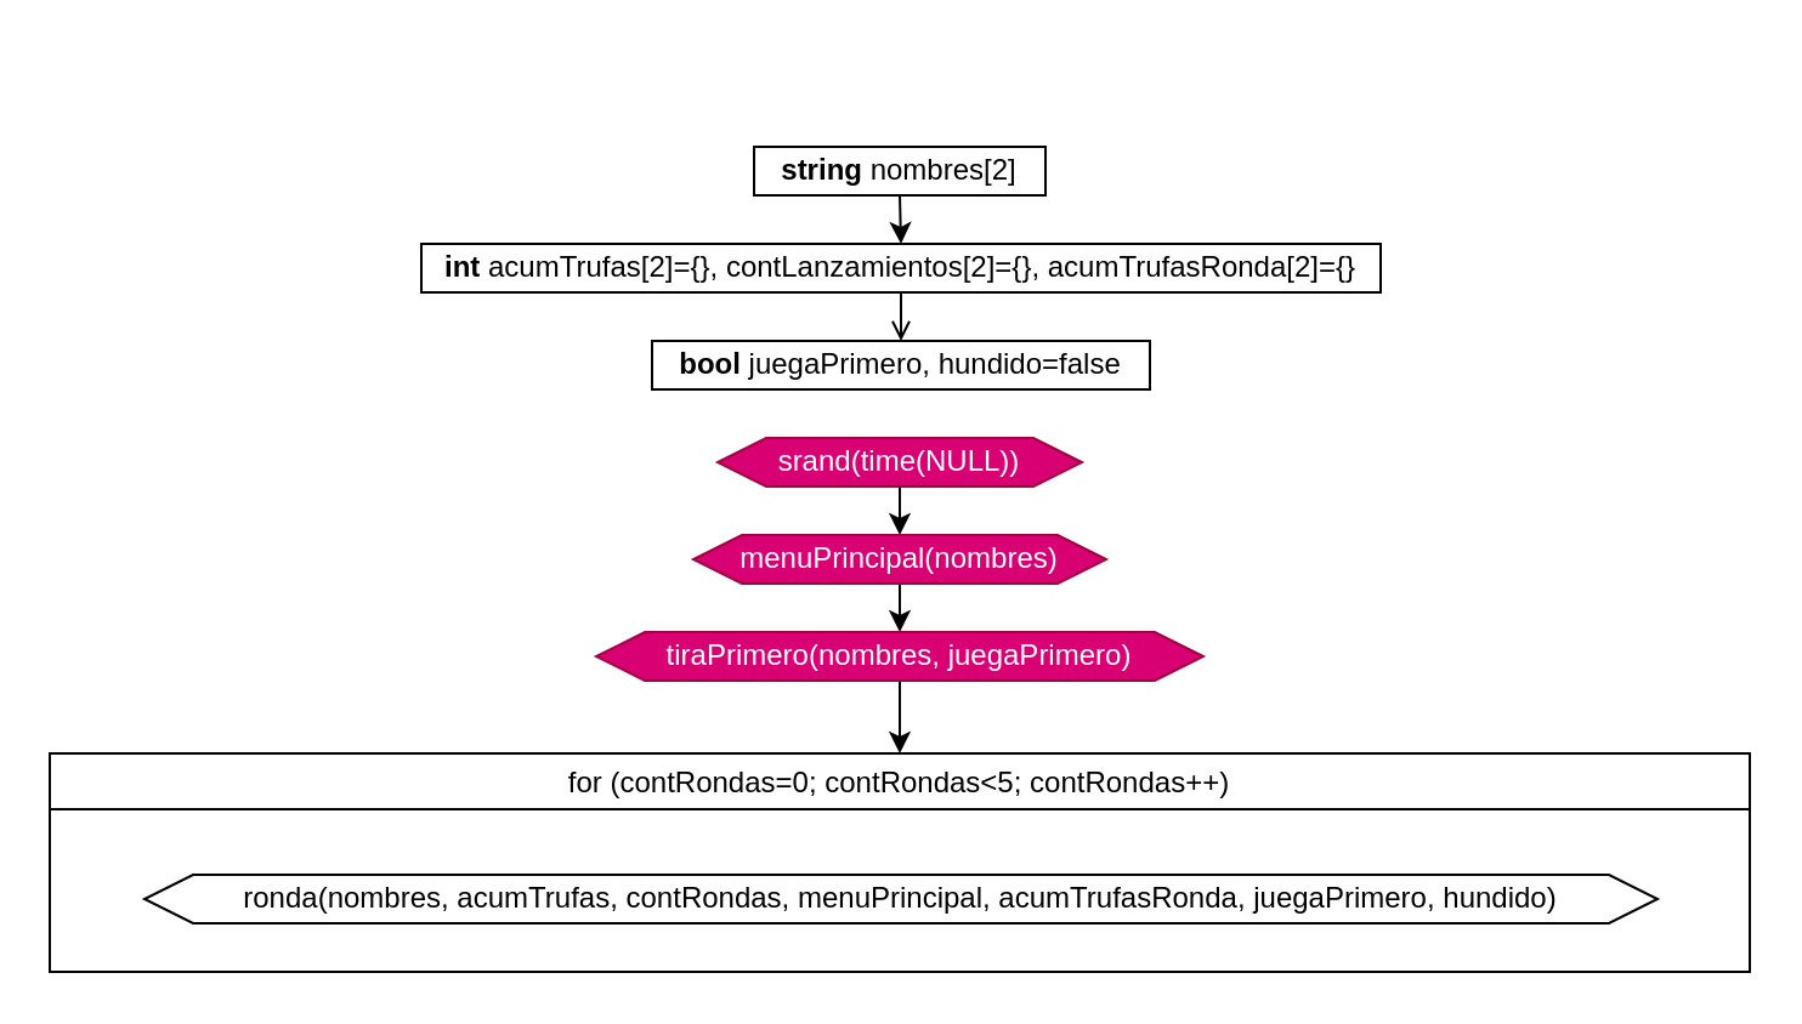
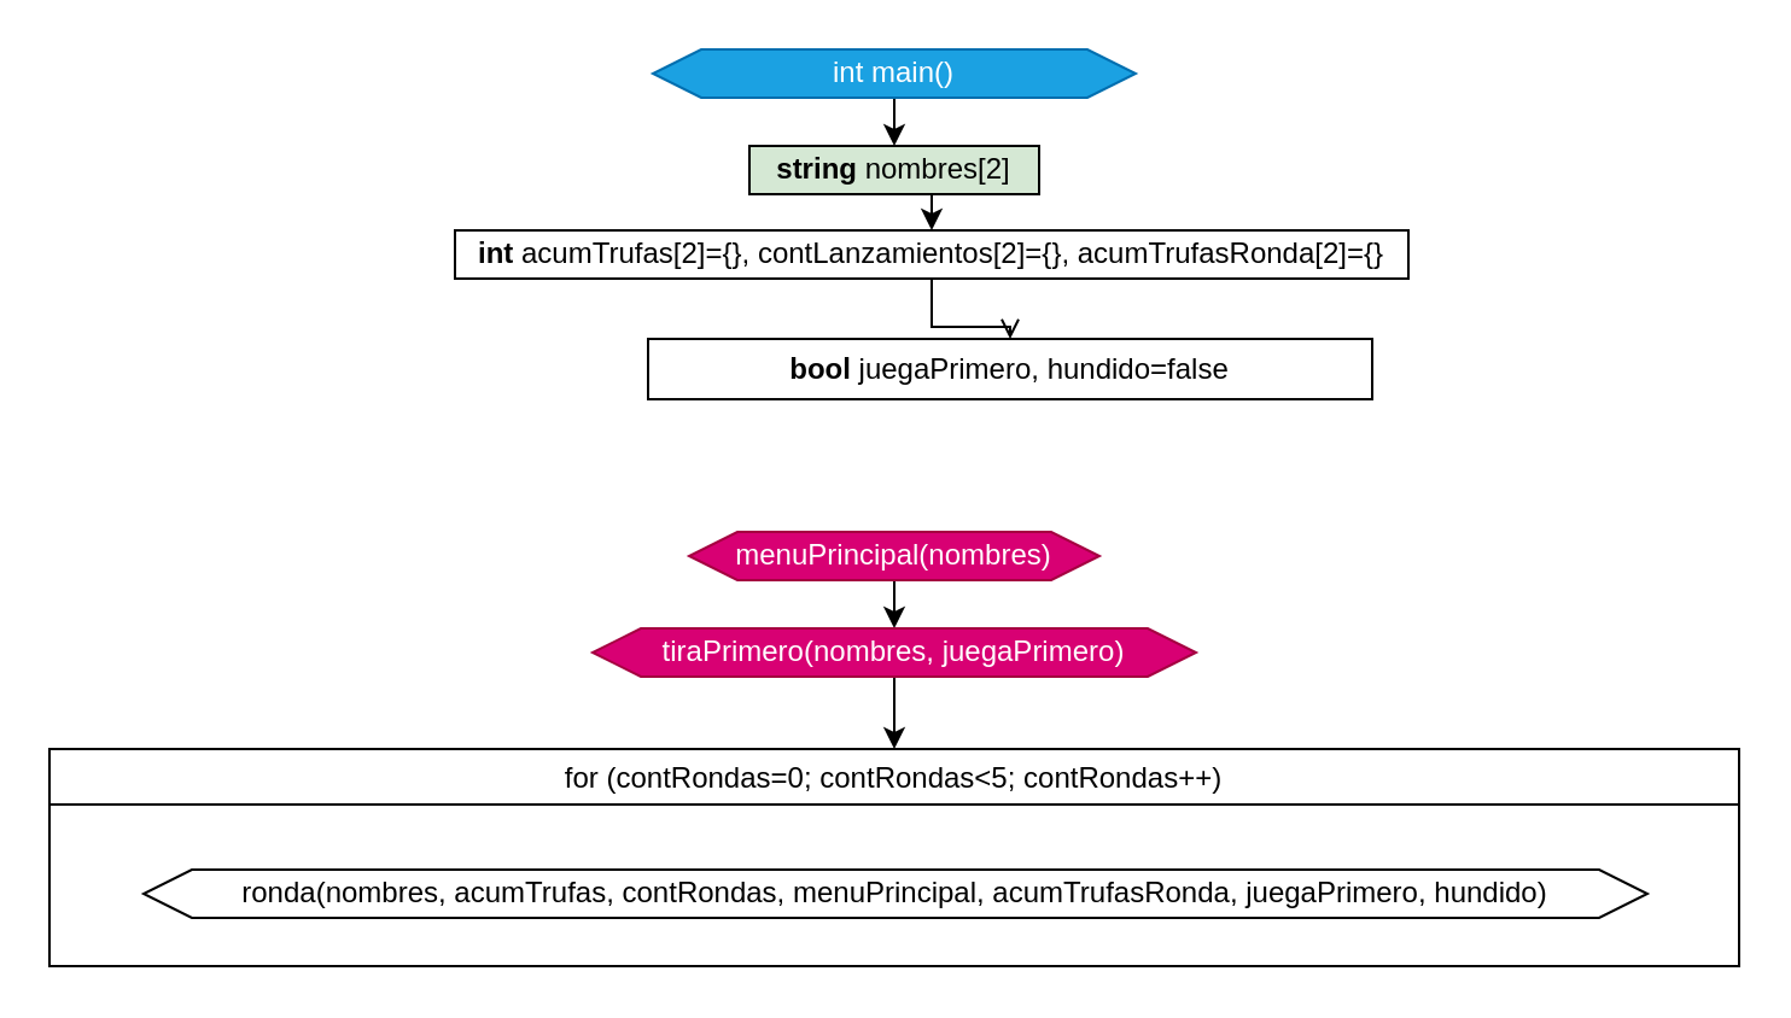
+ <mxCell id="3" value="int main()" style="shape=hexagon;perimeter=hexagonPerimeter2;whiteSpace=wrap;html=1;fixedSize=1;fillColor=#1ba1e2;strokeColor=#006EAF;fontColor=#ffffff;" vertex="1" parent="1"><mxGeometry x="270" y="20" width="200" height="20" as="geometry" /></mxCell>
+ <mxCell id="2" style="edgeStyle=orthogonalEdgeStyle;rounded=0;orthogonalLoop=1;jettySize=auto;html=1;exitX=0.5;exitY=1;exitDx=0;exitDy=0;entryX=0.5;entryY=0;entryDx=0;entryDy=0;fontSize=12;" edge="1" parent="1" source="3" target="5"><mxGeometry relative="1" as="geometry" /></mxCell>
- <mxCell id="5" value="string &lt;span style=&quot;font-weight: normal;&quot;&gt;nombres[2]&lt;/span&gt;" style="rounded=0;whiteSpace=wrap;html=1;fontSize=12;fontStyle=1" vertex="1" parent="1"><mxGeometry x="310" y="60" width="120" height="20" as="geometry" /></mxCell>
+ <mxCell id="5" value="string &lt;span style=&quot;font-weight: normal;&quot;&gt;nombres[2]&lt;/span&gt;" style="rounded=0;whiteSpace=wrap;html=1;fontSize=12;fontStyle=1;fillColor=#d5e8d4;" vertex="1" parent="1"><mxGeometry x="310" y="60" width="120" height="20" as="geometry" /></mxCell>
- <mxCell id="7" value="&lt;b&gt;int&amp;nbsp;&lt;/b&gt;acumTrufas[2]={}, contLanzamientos[2]={}, acumTrufasRonda[2]={}" style="rounded=0;whiteSpace=wrap;html=1;fontSize=12;" vertex="1" parent="1"><mxGeometry x="173" y="100" width="395" height="20" as="geometry" /></mxCell>
+ <mxCell id="7" value="&lt;b&gt;int&amp;nbsp;&lt;/b&gt;acumTrufas[2]={}, contLanzamientos[2]={}, acumTrufasRonda[2]={}" style="rounded=0;whiteSpace=wrap;html=1;fontSize=12;" vertex="1" parent="1"><mxGeometry x="188" y="95" width="395" height="20" as="geometry" /></mxCell>
- <mxCell id="8" value="&lt;b&gt;bool&amp;nbsp;&lt;/b&gt;juegaPrimero, hundido=false" style="rounded=0;whiteSpace=wrap;html=1;fontSize=12;" vertex="1" parent="1"><mxGeometry x="268" y="140" width="205" height="20" as="geometry" /></mxCell>
+ <mxCell id="8" value="&lt;b&gt;bool&amp;nbsp;&lt;/b&gt;juegaPrimero, hundido=false" style="rounded=0;whiteSpace=wrap;html=1;fontSize=12;" vertex="1" parent="1"><mxGeometry x="268" y="140" width="300" height="25" as="geometry" /></mxCell>
- <mxCell id="10" value="srand(time(NULL))" style="shape=hexagon;perimeter=hexagonPerimeter2;whiteSpace=wrap;html=1;fixedSize=1;fontSize=12;fillColor=#d80073;fontColor=#ffffff;strokeColor=#A50040;" vertex="1" parent="1"><mxGeometry x="295" y="180" width="150" height="20" as="geometry" /></mxCell>
- <mxCell id="9" style="edgeStyle=orthogonalEdgeStyle;rounded=0;orthogonalLoop=1;jettySize=auto;html=1;exitX=0.5;exitY=1;exitDx=0;exitDy=0;entryX=0.5;entryY=0;entryDx=0;entryDy=0;fontSize=12;" edge="1" parent="1" source="10" target="12"><mxGeometry relative="1" as="geometry" /></mxCell>
